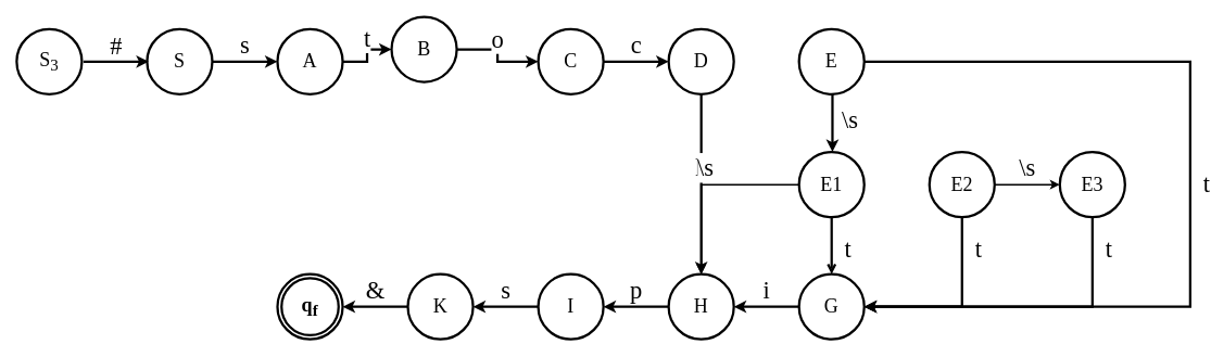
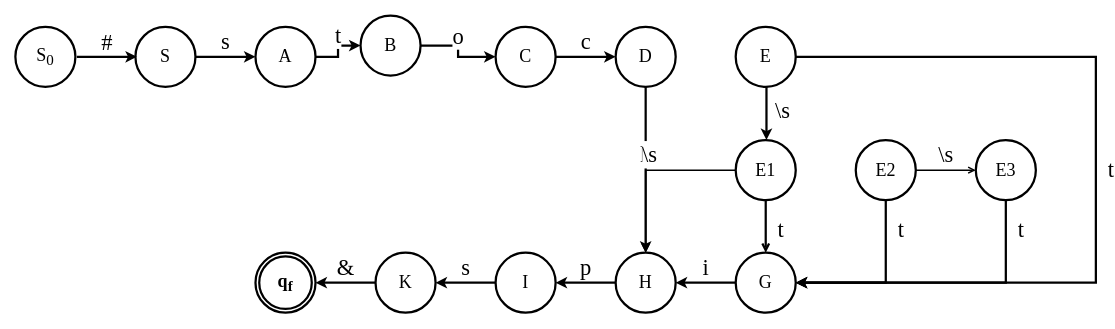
- <mxCell id="35" value="&lt;p style=&quot;font-size: 24px;&quot;&gt;&lt;font style=&quot;font-size: 24px;&quot; face=&quot;Times New Roman&quot;&gt;S&lt;sub&gt;3&lt;/sub&gt;&lt;/font&gt;&lt;/p&gt;" style="ellipse;whiteSpace=wrap;html=1;aspect=fixed;strokeWidth=3;" parent="1" vertex="1"><mxGeometry x="20" y="35" width="80" height="80" as="geometry" /></mxCell>
+ <mxCell id="35" value="&lt;p style=&quot;font-size: 24px;&quot;&gt;&lt;font style=&quot;font-size: 24px;&quot; face=&quot;Times New Roman&quot;&gt;S&lt;sub&gt;0&lt;/sub&gt;&lt;/font&gt;&lt;/p&gt;" style="ellipse;whiteSpace=wrap;html=1;aspect=fixed;strokeWidth=3;" parent="1" vertex="1"><mxGeometry x="20" y="35" width="80" height="80" as="geometry" /></mxCell>
- <mxCell id="21" value="&lt;font style=&quot;font-size: 30px;&quot; face=&quot;Times New Roman&quot;&gt;\s&lt;/font&gt;" style="edgeStyle=orthogonalEdgeStyle;rounded=0;orthogonalLoop=1;jettySize=auto;html=1;entryX=0;entryY=0.5;entryDx=0;entryDy=0;strokeWidth=2;labelPosition=center;verticalLabelPosition=top;align=center;verticalAlign=bottom;" edge="1" parent="1" source="22" target="24"><mxGeometry relative="1" as="geometry" /></mxCell>
+ <mxCell id="21" value="&lt;font style=&quot;font-size: 30px;&quot; face=&quot;Times New Roman&quot;&gt;\s&lt;/font&gt;" style="edgeStyle=orthogonalEdgeStyle;rounded=0;orthogonalLoop=1;jettySize=auto;html=1;entryX=0;entryY=0.5;entryDx=0;entryDy=0;strokeWidth=2;labelPosition=center;verticalLabelPosition=top;align=center;verticalAlign=bottom;endArrow=open;" edge="1" parent="1" source="22" target="24"><mxGeometry relative="1" as="geometry" /></mxCell>
